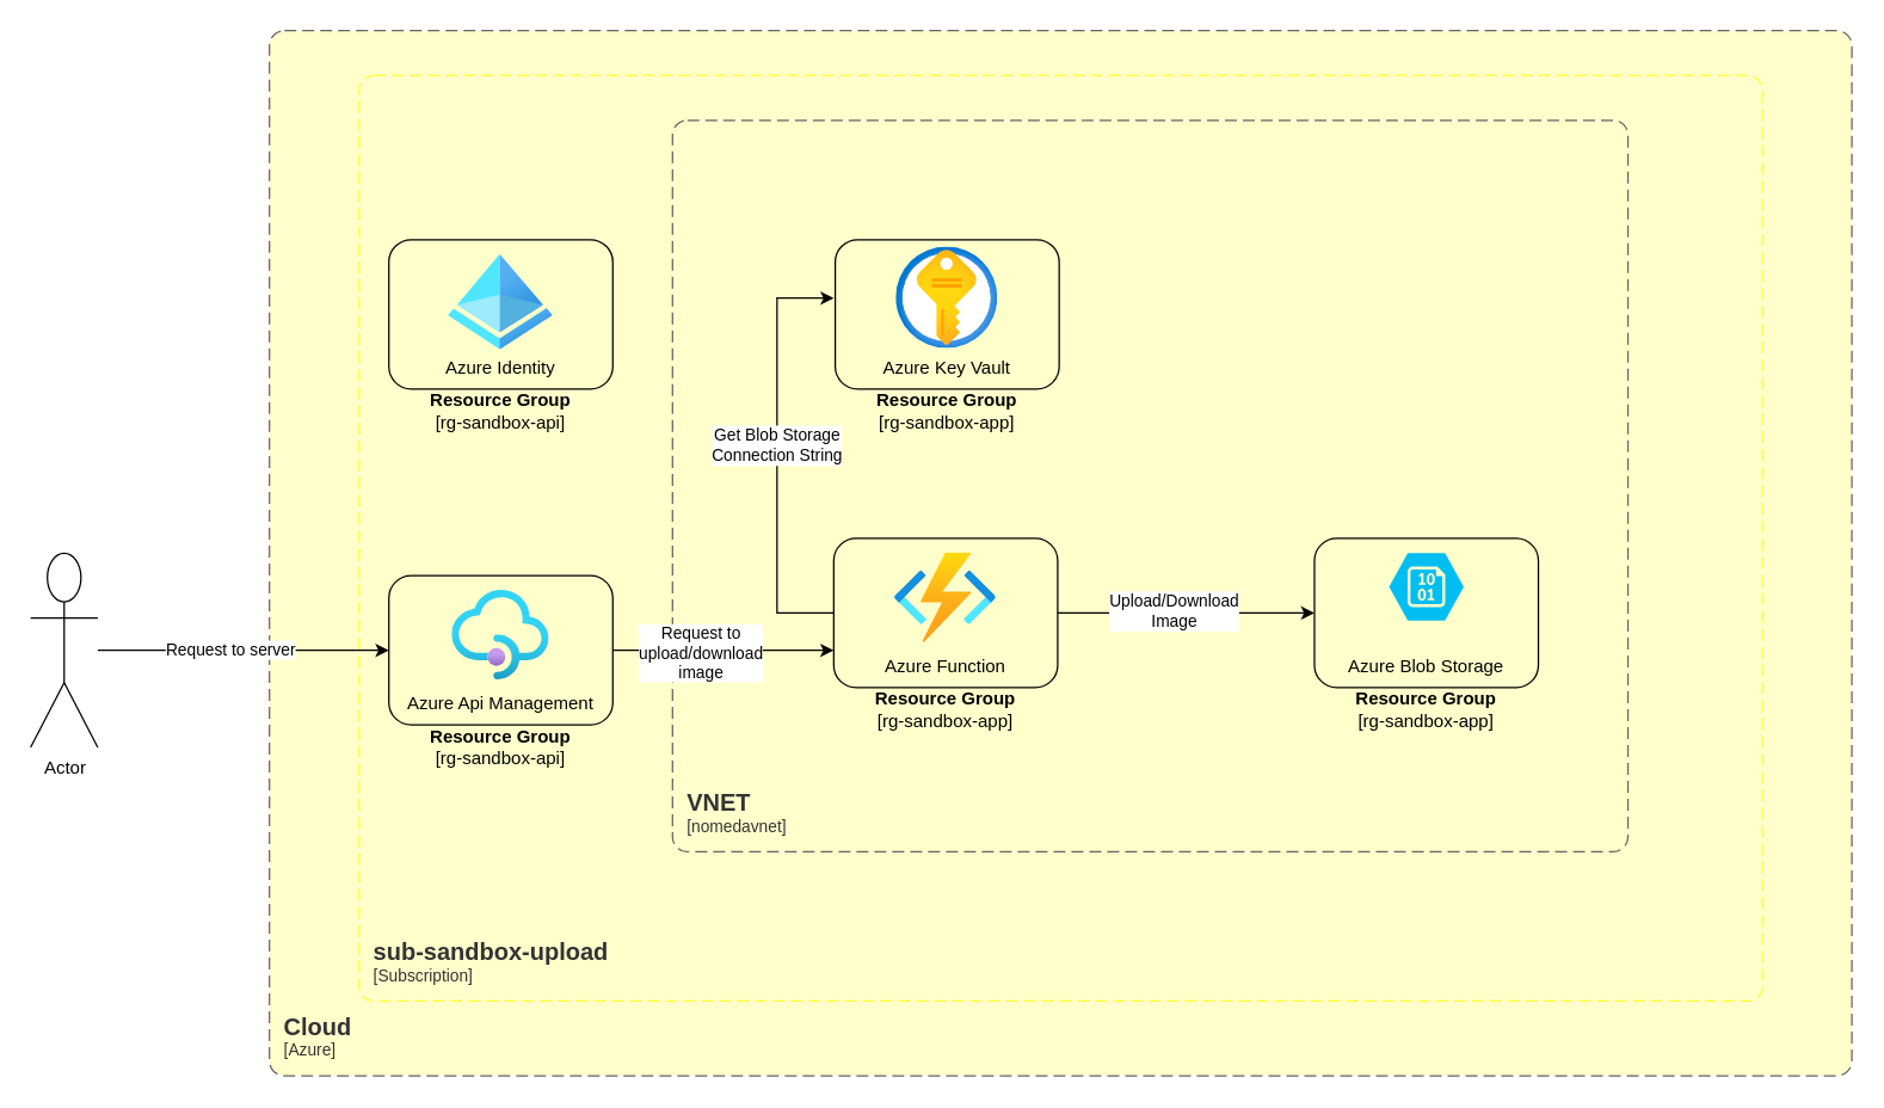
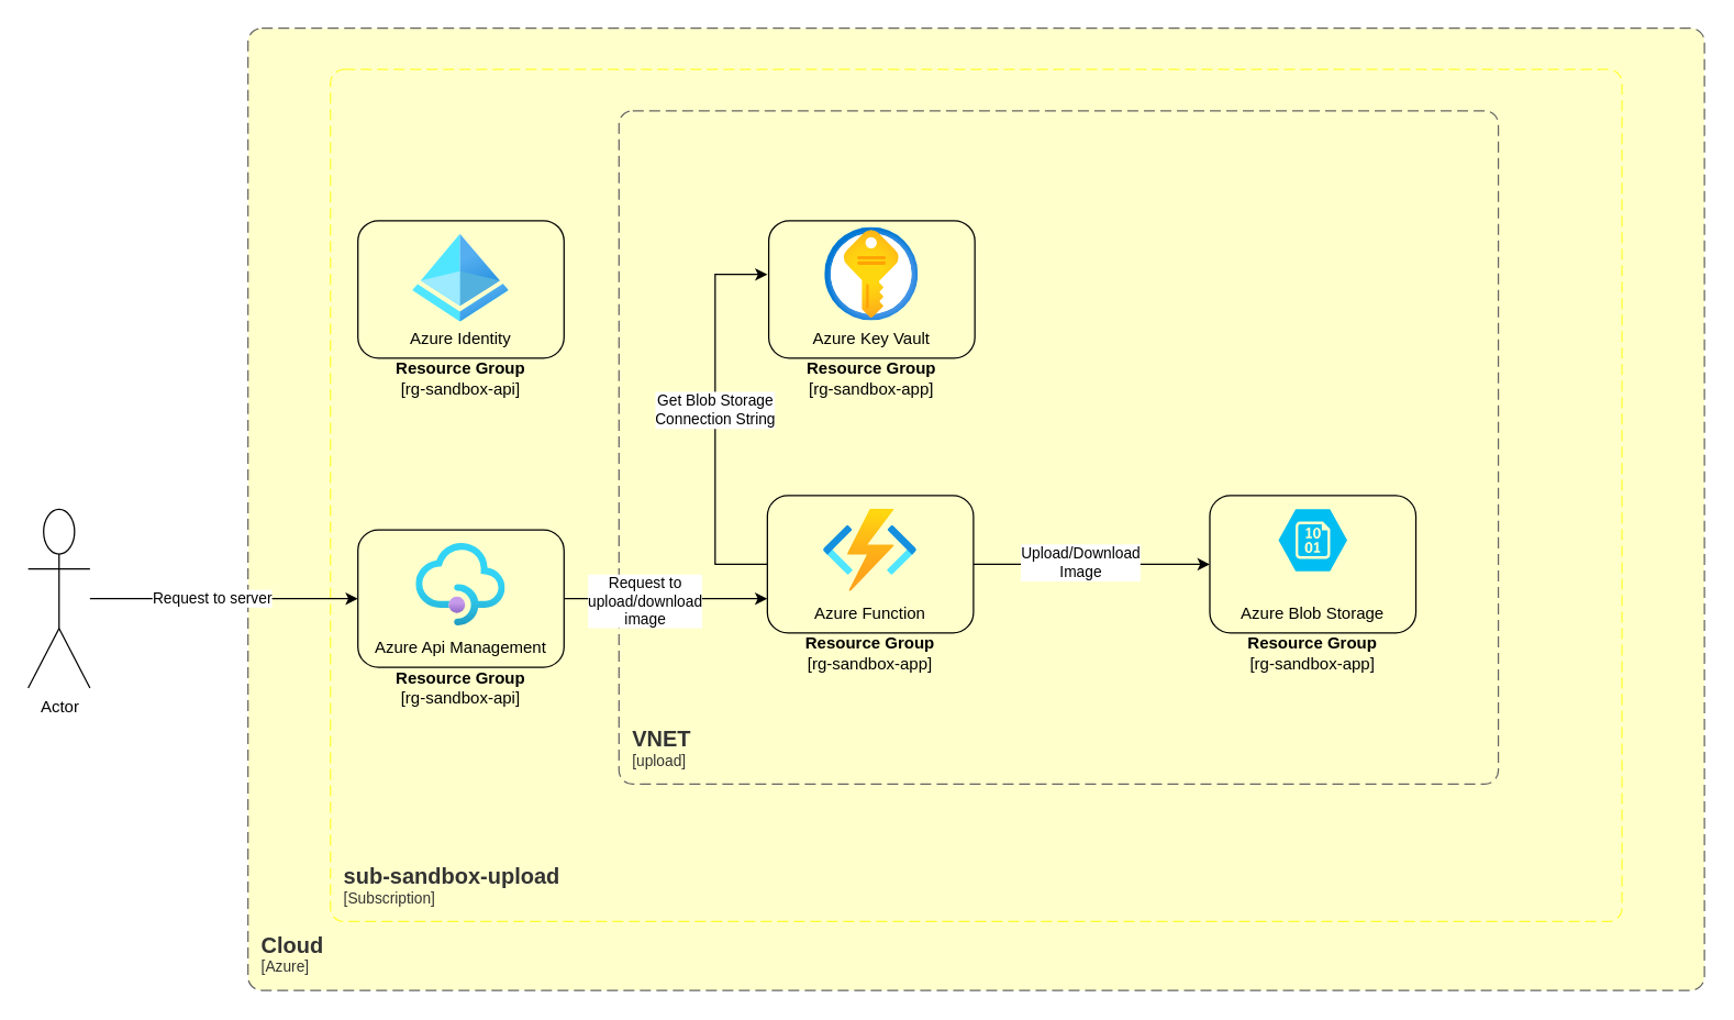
- <mxCell id="4" value="&lt;font style=&quot;font-size: 16px&quot;&gt;&lt;b&gt;&lt;div style=&quot;text-align: left&quot;&gt;VNET&lt;/div&gt;&lt;/b&gt;&lt;/font&gt;&lt;div style=&quot;text-align: left&quot;&gt;[nomedavnet]&lt;/div&gt;" style="rounded=1;fontSize=11;whiteSpace=wrap;html=1;dashed=1;arcSize=20;fillColor=none;strokeColor=#666666;fontColor=#333333;labelBackgroundColor=none;align=left;verticalAlign=bottom;labelBorderColor=none;spacingTop=0;spacing=10;dashPattern=8 4;metaEdit=1;rotatable=0;perimeter=rectanglePerimeter;noLabel=0;labelPadding=0;allowArrows=0;connectable=0;expand=0;recursiveResize=0;editable=1;pointerEvents=0;absoluteArcSize=1;points=[[0.25,0,0],[0.5,0,0],[0.75,0,0],[1,0.25,0],[1,0.5,0],[1,0.75,0],[0.75,1,0],[0.5,1,0],[0.25,1,0],[0,0.75,0],[0,0.5,0],[0,0.25,0]];" parent="1" vertex="1"><mxGeometry x="450" y="80" width="640" height="490" as="geometry" /></mxCell>
+ <mxCell id="4" value="&lt;font style=&quot;font-size: 16px&quot;&gt;&lt;b&gt;&lt;div style=&quot;text-align: left&quot;&gt;VNET&lt;/div&gt;&lt;/b&gt;&lt;/font&gt;&lt;div style=&quot;text-align: left&quot;&gt;[upload]&lt;/div&gt;" style="rounded=1;fontSize=11;whiteSpace=wrap;html=1;dashed=1;arcSize=20;fillColor=none;strokeColor=#666666;fontColor=#333333;labelBackgroundColor=none;align=left;verticalAlign=bottom;labelBorderColor=none;spacingTop=0;spacing=10;dashPattern=8 4;metaEdit=1;rotatable=0;perimeter=rectanglePerimeter;noLabel=0;labelPadding=0;allowArrows=0;connectable=0;expand=0;recursiveResize=0;editable=1;pointerEvents=0;absoluteArcSize=1;points=[[0.25,0,0],[0.5,0,0],[0.75,0,0],[1,0.25,0],[1,0.5,0],[1,0.75,0],[0.75,1,0],[0.5,1,0],[0.25,1,0],[0,0.75,0],[0,0.5,0],[0,0.25,0]];" parent="1" vertex="1"><mxGeometry x="450" y="80" width="640" height="490" as="geometry" /></mxCell>
